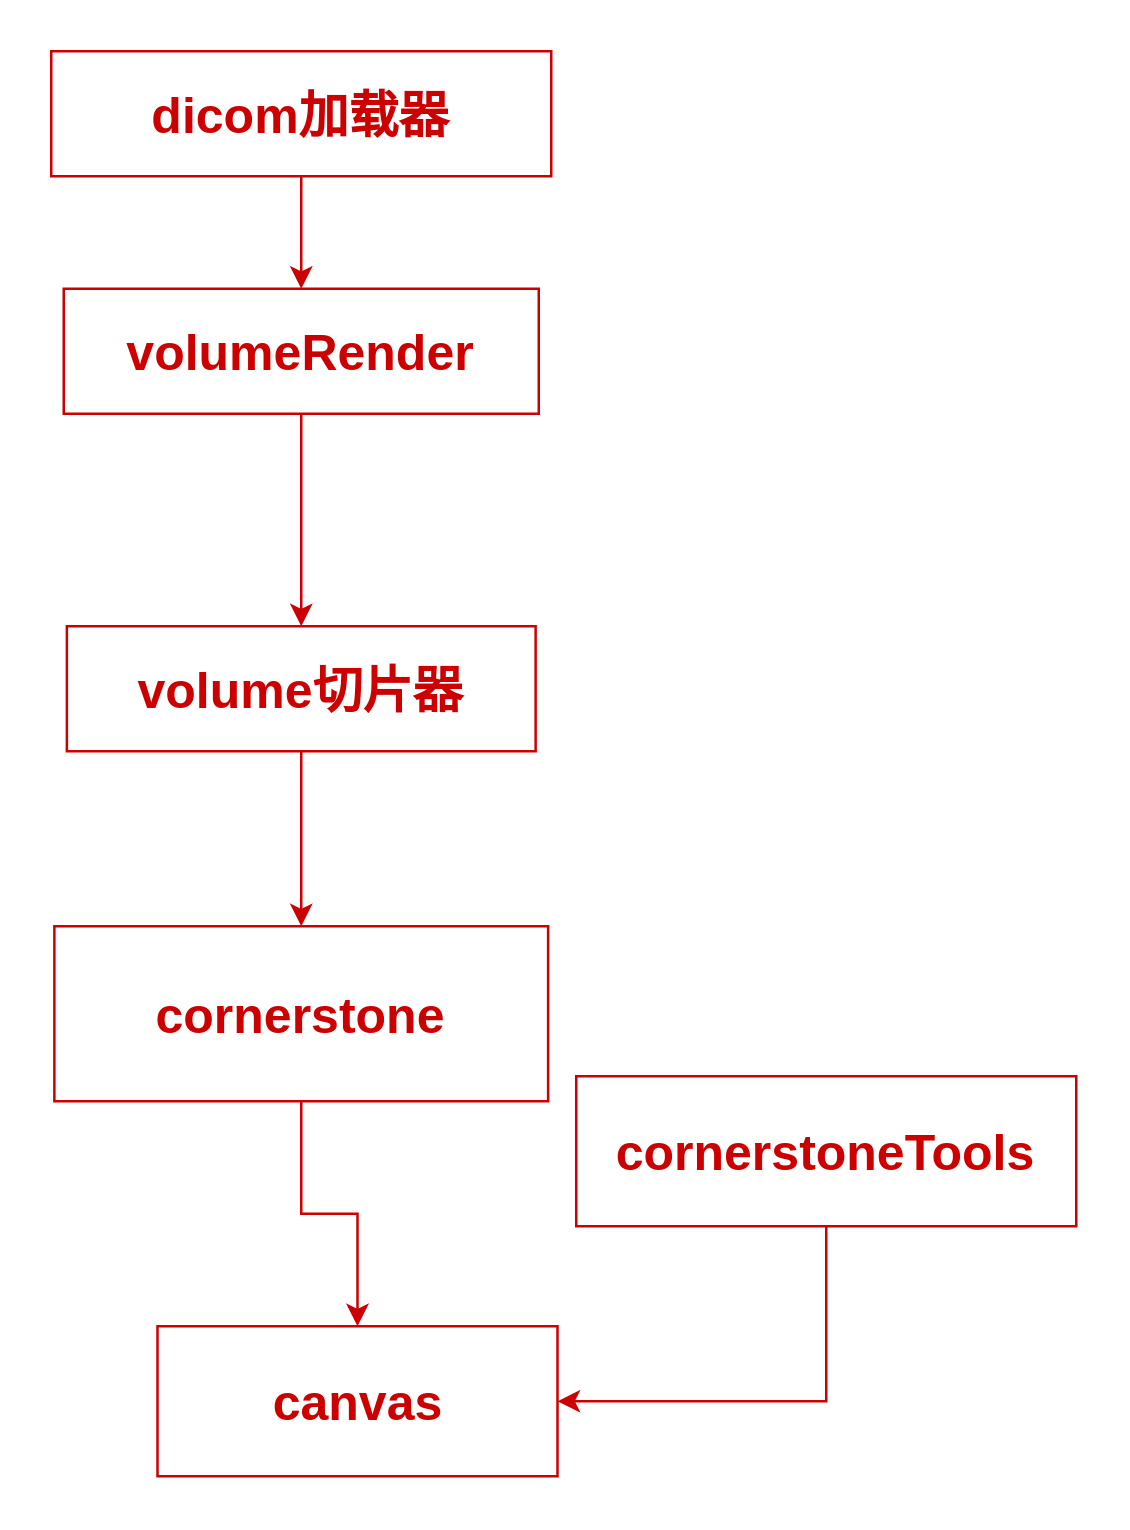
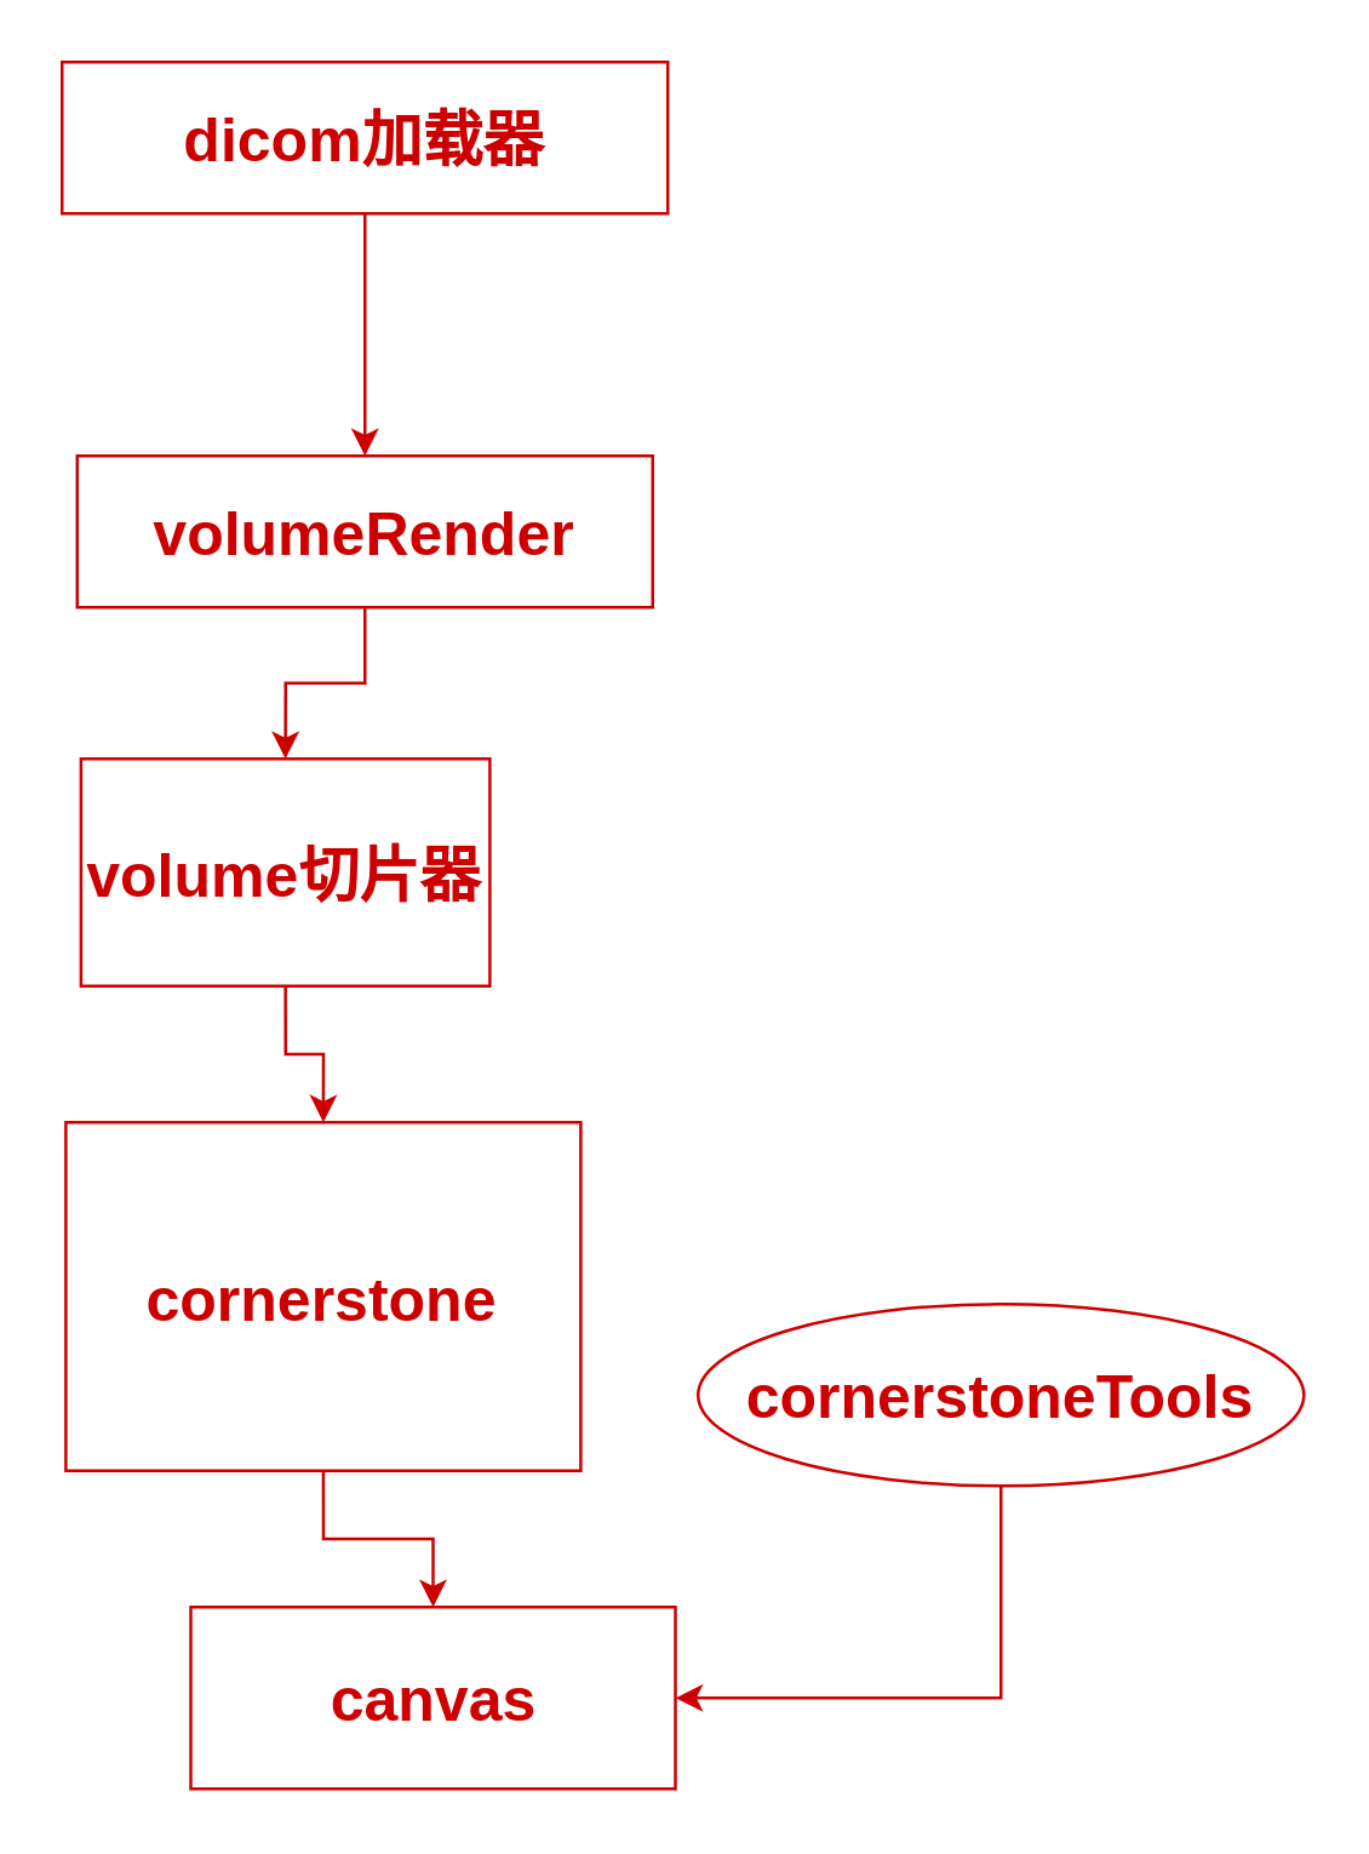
- <mxCell id="5" value="&lt;font style=&quot;font-size: 20px;&quot;&gt;volumeRender&lt;/font&gt;" style="rounded=0;whiteSpace=wrap;html=1;strokeWidth=1;fontStyle=1;fontColor=#CC0000;strokeColor=light-dark(#CC0000,#CC0000);" parent="1" vertex="1"><mxGeometry x="25" y="115" width="190" height="50" as="geometry" /></mxCell>
+ <mxCell id="5" value="&lt;font style=&quot;font-size: 20px;&quot;&gt;volumeRender&lt;/font&gt;" style="rounded=0;whiteSpace=wrap;html=1;strokeWidth=1;fontStyle=1;fontColor=#CC0000;strokeColor=light-dark(#CC0000,#CC0000);" parent="1" vertex="1"><mxGeometry x="25" y="150" width="190" height="50" as="geometry" /></mxCell>
- <mxCell id="7" value="&lt;font style=&quot;font-size: 20px;&quot;&gt;volume切片器&lt;/font&gt;" style="rounded=0;whiteSpace=wrap;html=1;strokeWidth=1;fontStyle=1;fontColor=#CC0000;strokeColor=light-dark(#CC0000,#CC0000);" parent="1" vertex="1"><mxGeometry x="26.25" y="250" width="187.5" height="50" as="geometry" /></mxCell>
+ <mxCell id="7" value="&lt;font style=&quot;font-size: 20px;&quot;&gt;volume切片器&lt;/font&gt;" style="rounded=0;whiteSpace=wrap;html=1;strokeWidth=1;fontStyle=1;fontColor=#CC0000;strokeColor=light-dark(#CC0000,#CC0000);" parent="1" vertex="1"><mxGeometry x="26.25" y="250" width="135" height="75" as="geometry" /></mxCell>
- <mxCell id="9" value="&lt;font style=&quot;font-size: 20px;&quot;&gt;cornerstone&lt;/font&gt;" style="rounded=0;whiteSpace=wrap;html=1;strokeWidth=1;fontStyle=1;fontColor=#CC0000;strokeColor=light-dark(#CC0000,#CC0000);" parent="1" vertex="1"><mxGeometry x="21.25" y="370" width="197.5" height="70" as="geometry" /></mxCell>
+ <mxCell id="9" value="&lt;font style=&quot;font-size: 20px;&quot;&gt;cornerstone&lt;/font&gt;" style="rounded=0;whiteSpace=wrap;html=1;strokeWidth=1;fontStyle=1;fontColor=#CC0000;strokeColor=light-dark(#CC0000,#CC0000);" parent="1" vertex="1"><mxGeometry x="21.25" y="370" width="170" height="115" as="geometry" /></mxCell>
- <mxCell id="11" value="&lt;font style=&quot;font-size: 20px;&quot;&gt;cornerstoneTools&lt;/font&gt;" style="rounded=0;whiteSpace=wrap;html=1;strokeWidth=1;fontStyle=1;fontColor=#CC0000;strokeColor=light-dark(#CC0000,#CC0000);" parent="1" vertex="1"><mxGeometry x="230" y="430" width="200" height="60" as="geometry" /></mxCell>
+ <mxCell id="11" value="&lt;font style=&quot;font-size: 20px;&quot;&gt;cornerstoneTools&lt;/font&gt;" style="ellipse;whiteSpace=wrap;html=1;strokeWidth=1;fontStyle=1;fontColor=#CC0000;strokeColor=light-dark(#CC0000,#CC0000);" parent="1" vertex="1"><mxGeometry x="230" y="430" width="200" height="60" as="geometry" /></mxCell>
